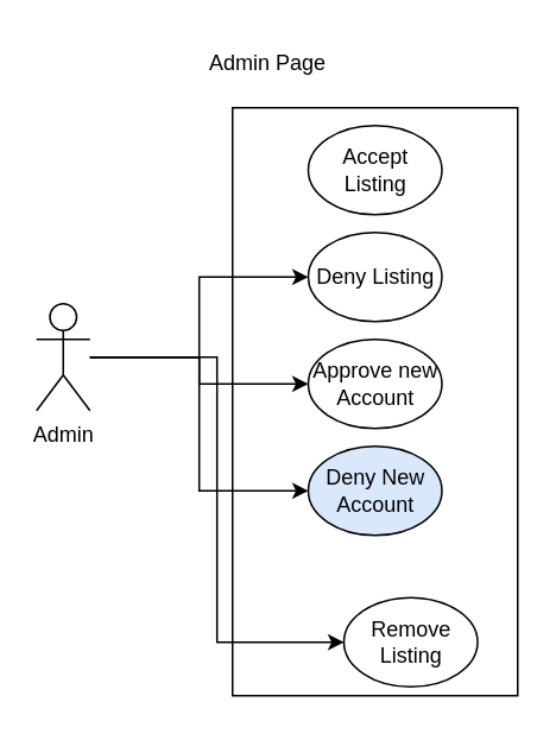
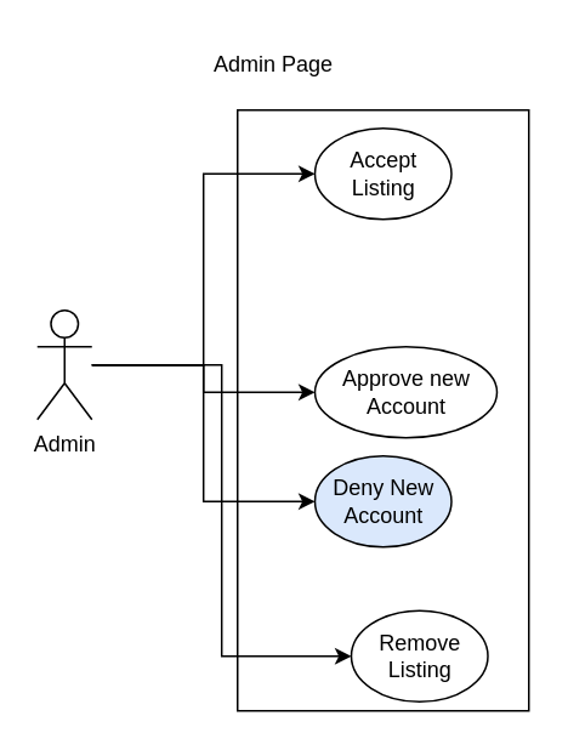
+ <mxCell id="3" style="edgeStyle=orthogonalEdgeStyle;rounded=0;orthogonalLoop=1;jettySize=auto;html=1;entryX=0;entryY=0.5;entryDx=0;entryDy=0;" edge="1" parent="1" source="8" target="10"><mxGeometry relative="1" as="geometry" /></mxCell>
- <mxCell id="4" style="edgeStyle=orthogonalEdgeStyle;rounded=0;orthogonalLoop=1;jettySize=auto;html=1;entryX=0;entryY=0.5;entryDx=0;entryDy=0;" edge="1" parent="1" source="8" target="13"><mxGeometry relative="1" as="geometry" /></mxCell>
- <mxCell id="13" value="Deny Listing" style="ellipse;whiteSpace=wrap;html=1;" vertex="1" parent="1"><mxGeometry x="172.5" y="130" width="75" height="50" as="geometry" /></mxCell>
- <mxCell id="12" value="Approve new Account" style="ellipse;whiteSpace=wrap;html=1;" vertex="1" parent="1"><mxGeometry x="172.5" y="190" width="75" height="50" as="geometry" /></mxCell>
+ <mxCell id="12" value="Approve new Account" style="ellipse;whiteSpace=wrap;html=1;" vertex="1" parent="1"><mxGeometry x="172.5" y="190" width="100" height="50" as="geometry" /></mxCell>
